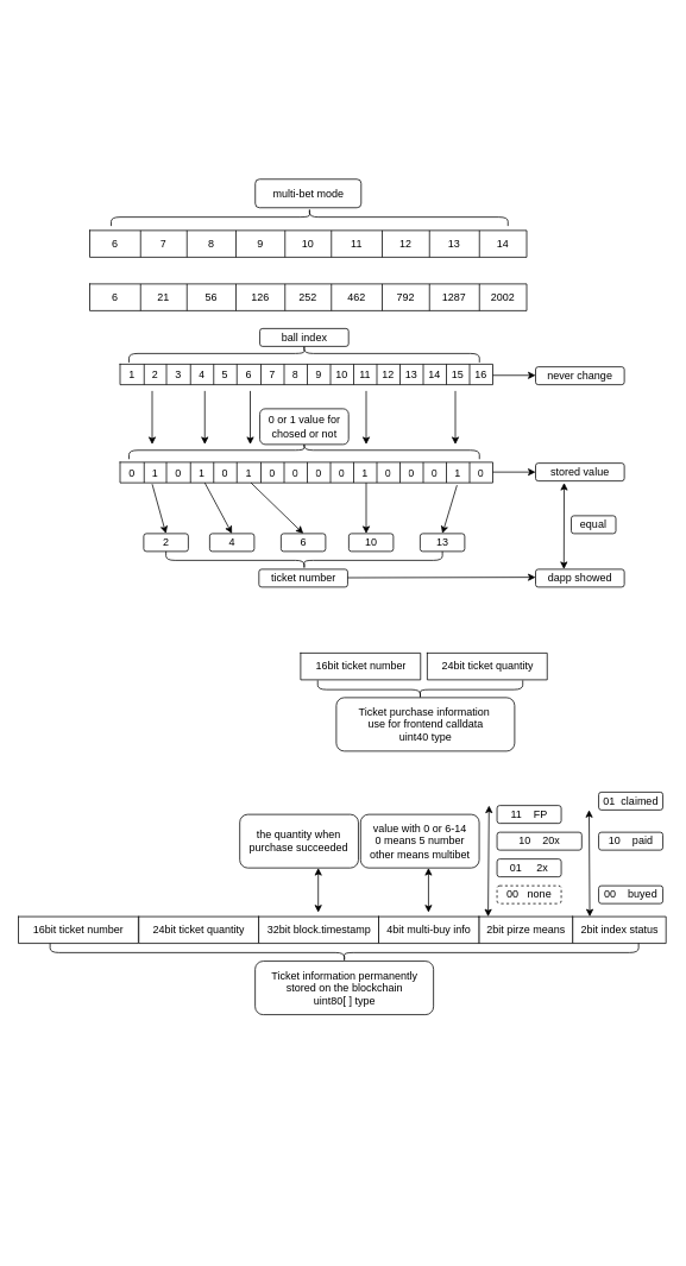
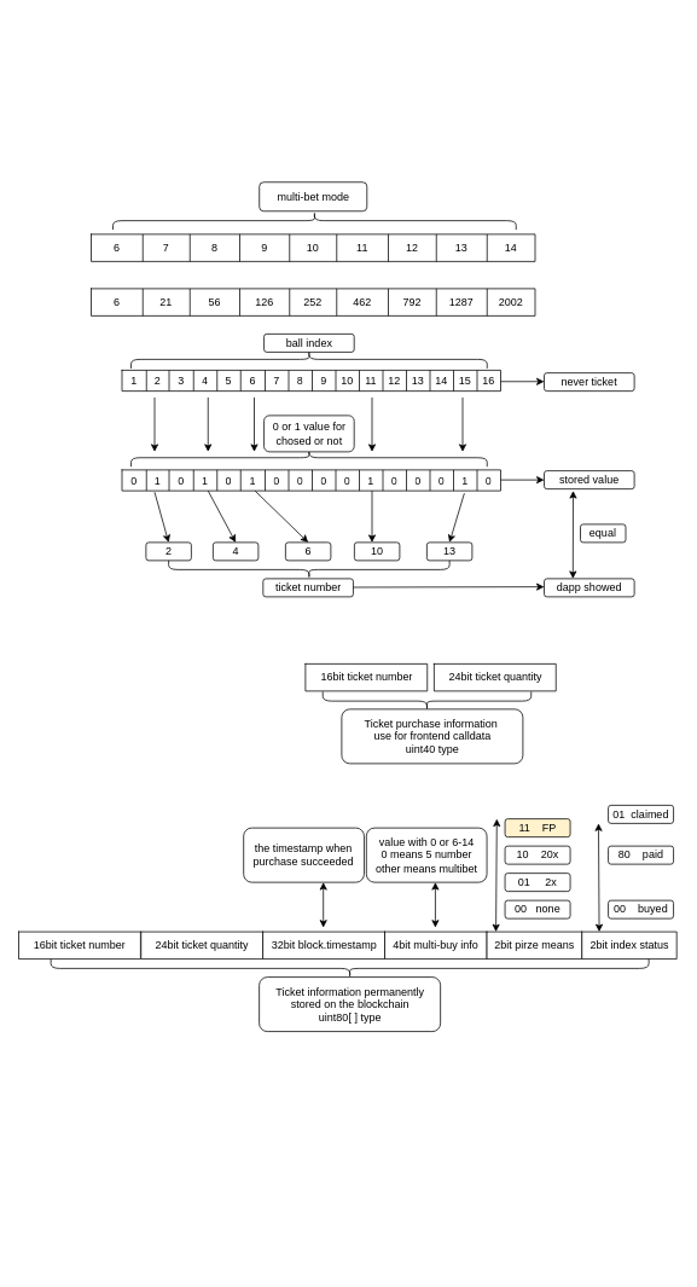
- <mxCell id="100" value="never change" style="rounded=1;whiteSpace=wrap;html=1;" parent="1" vertex="1"><mxGeometry x="600" y="411" width="99.5" height="20" as="geometry" /></mxCell>
+ <mxCell id="100" value="never ticket" style="rounded=1;whiteSpace=wrap;html=1;" parent="1" vertex="1"><mxGeometry x="600" y="411" width="99.5" height="20" as="geometry" /></mxCell>
- <mxCell id="131" value="11&amp;nbsp; &amp;nbsp; FP" style="rounded=1;whiteSpace=wrap;html=1;" vertex="1" parent="1"><mxGeometry x="556.75" y="903" width="72" height="20" as="geometry" /></mxCell>
+ <mxCell id="131" value="11&amp;nbsp; &amp;nbsp; FP" style="rounded=1;whiteSpace=wrap;html=1;fillColor=#fff2cc;" vertex="1" parent="1"><mxGeometry x="556.75" y="903" width="72" height="20" as="geometry" /></mxCell>
- <mxCell id="110" value="the quantity when purchase succeeded" style="rounded=1;whiteSpace=wrap;html=1;" parent="1" vertex="1"><mxGeometry x="268.25" y="913" width="133" height="60" as="geometry" /></mxCell>
+ <mxCell id="110" value="the timestamp when purchase succeeded" style="rounded=1;whiteSpace=wrap;html=1;" parent="1" vertex="1"><mxGeometry x="268.25" y="913" width="133" height="60" as="geometry" /></mxCell>
- <mxCell id="109" value="10&amp;nbsp; &amp;nbsp; 20x" style="rounded=1;whiteSpace=wrap;html=1;" parent="1" vertex="1"><mxGeometry x="556.75" y="933" width="95" height="20" as="geometry" /></mxCell>
+ <mxCell id="109" value="10&amp;nbsp; &amp;nbsp; 20x" style="rounded=1;whiteSpace=wrap;html=1;" parent="1" vertex="1"><mxGeometry x="556.75" y="933" width="72" height="20" as="geometry" /></mxCell>
- <mxCell id="130" value="10&amp;nbsp; &amp;nbsp; paid" style="rounded=1;whiteSpace=wrap;html=1;" vertex="1" parent="1"><mxGeometry x="670.75" y="933" width="72" height="20" as="geometry" /></mxCell>
+ <mxCell id="130" value="80&amp;nbsp; &amp;nbsp; paid" style="rounded=1;whiteSpace=wrap;html=1;" vertex="1" parent="1"><mxGeometry x="670.75" y="933" width="72" height="20" as="geometry" /></mxCell>
- <mxCell id="107" value="00&amp;nbsp; &amp;nbsp;none" style="rounded=1;whiteSpace=wrap;html=1;dashed=1;" parent="1" vertex="1"><mxGeometry x="556.75" y="993" width="72" height="20" as="geometry" /></mxCell>
+ <mxCell id="107" value="00&amp;nbsp; &amp;nbsp;none" style="rounded=1;whiteSpace=wrap;html=1;" parent="1" vertex="1"><mxGeometry x="556.75" y="993" width="72" height="20" as="geometry" /></mxCell>
